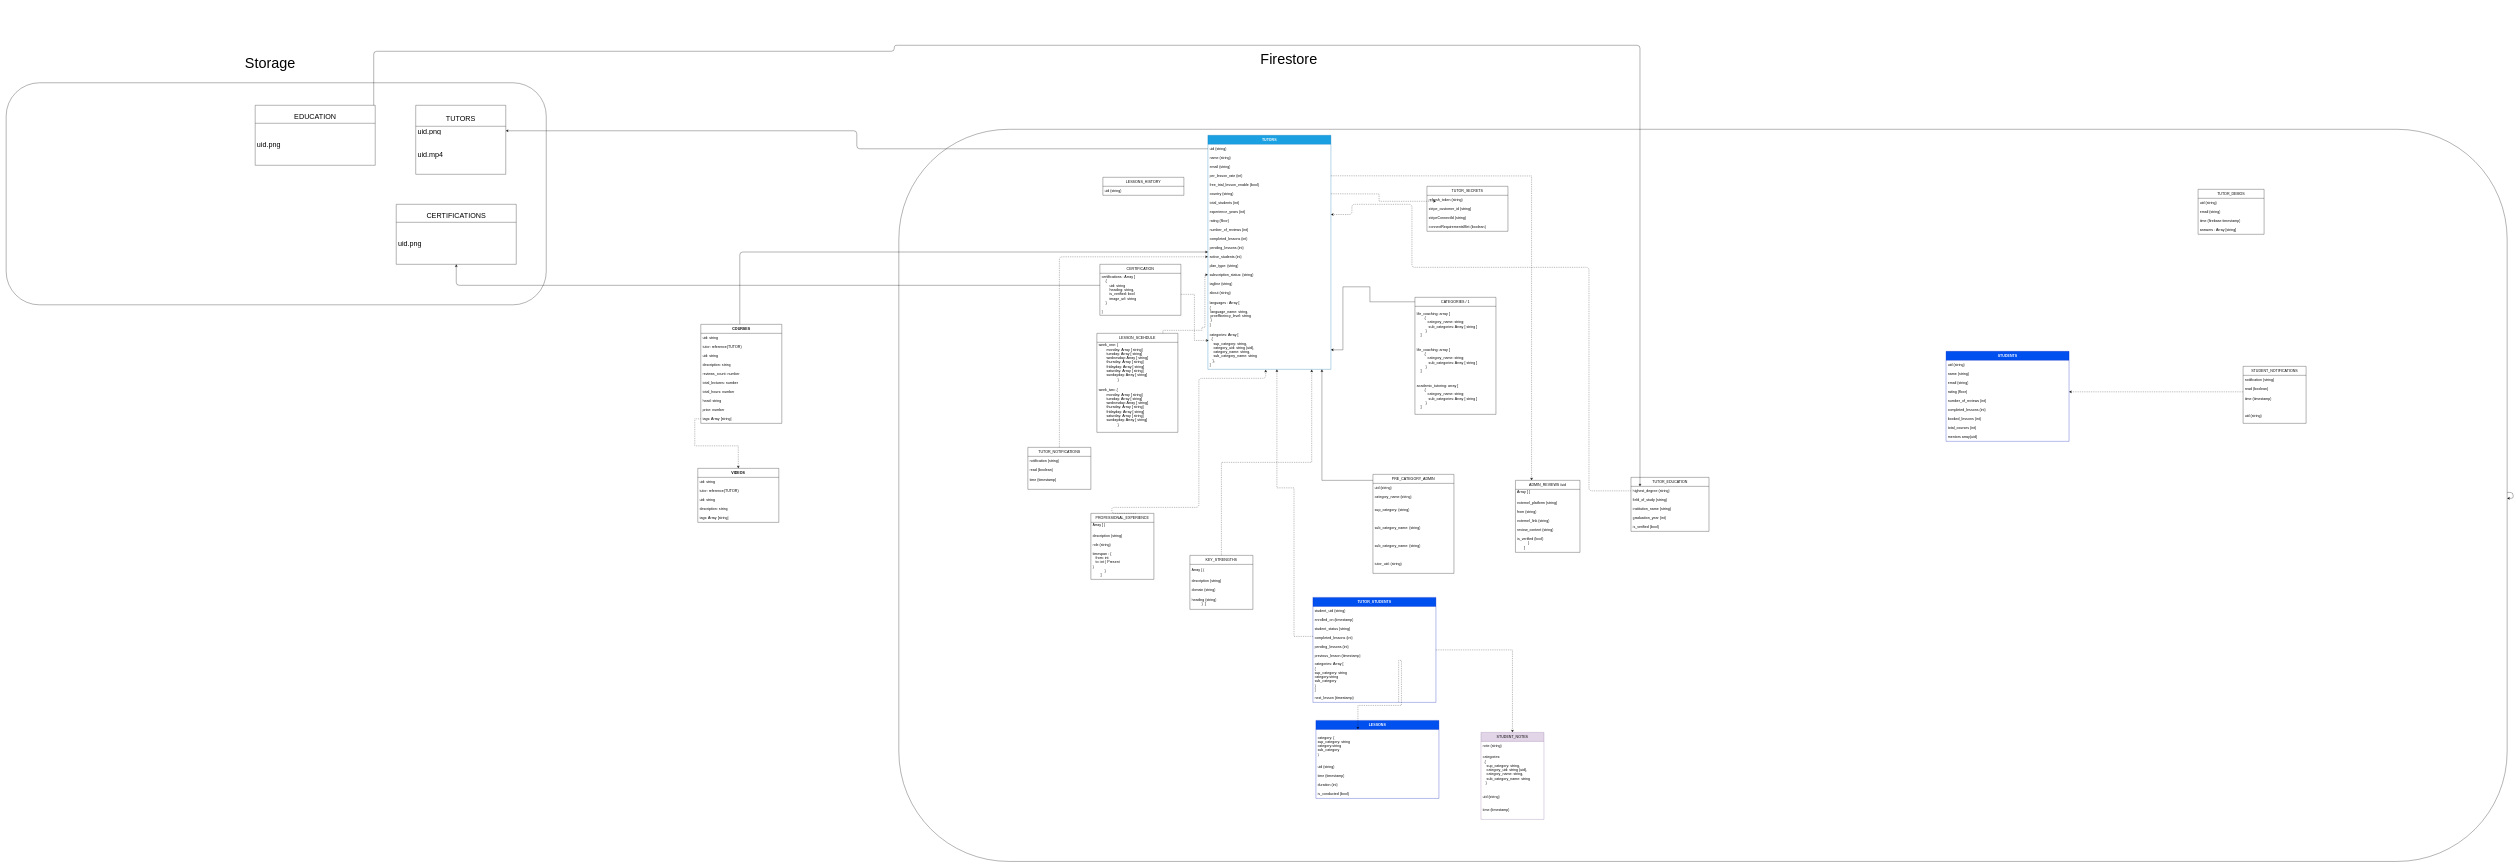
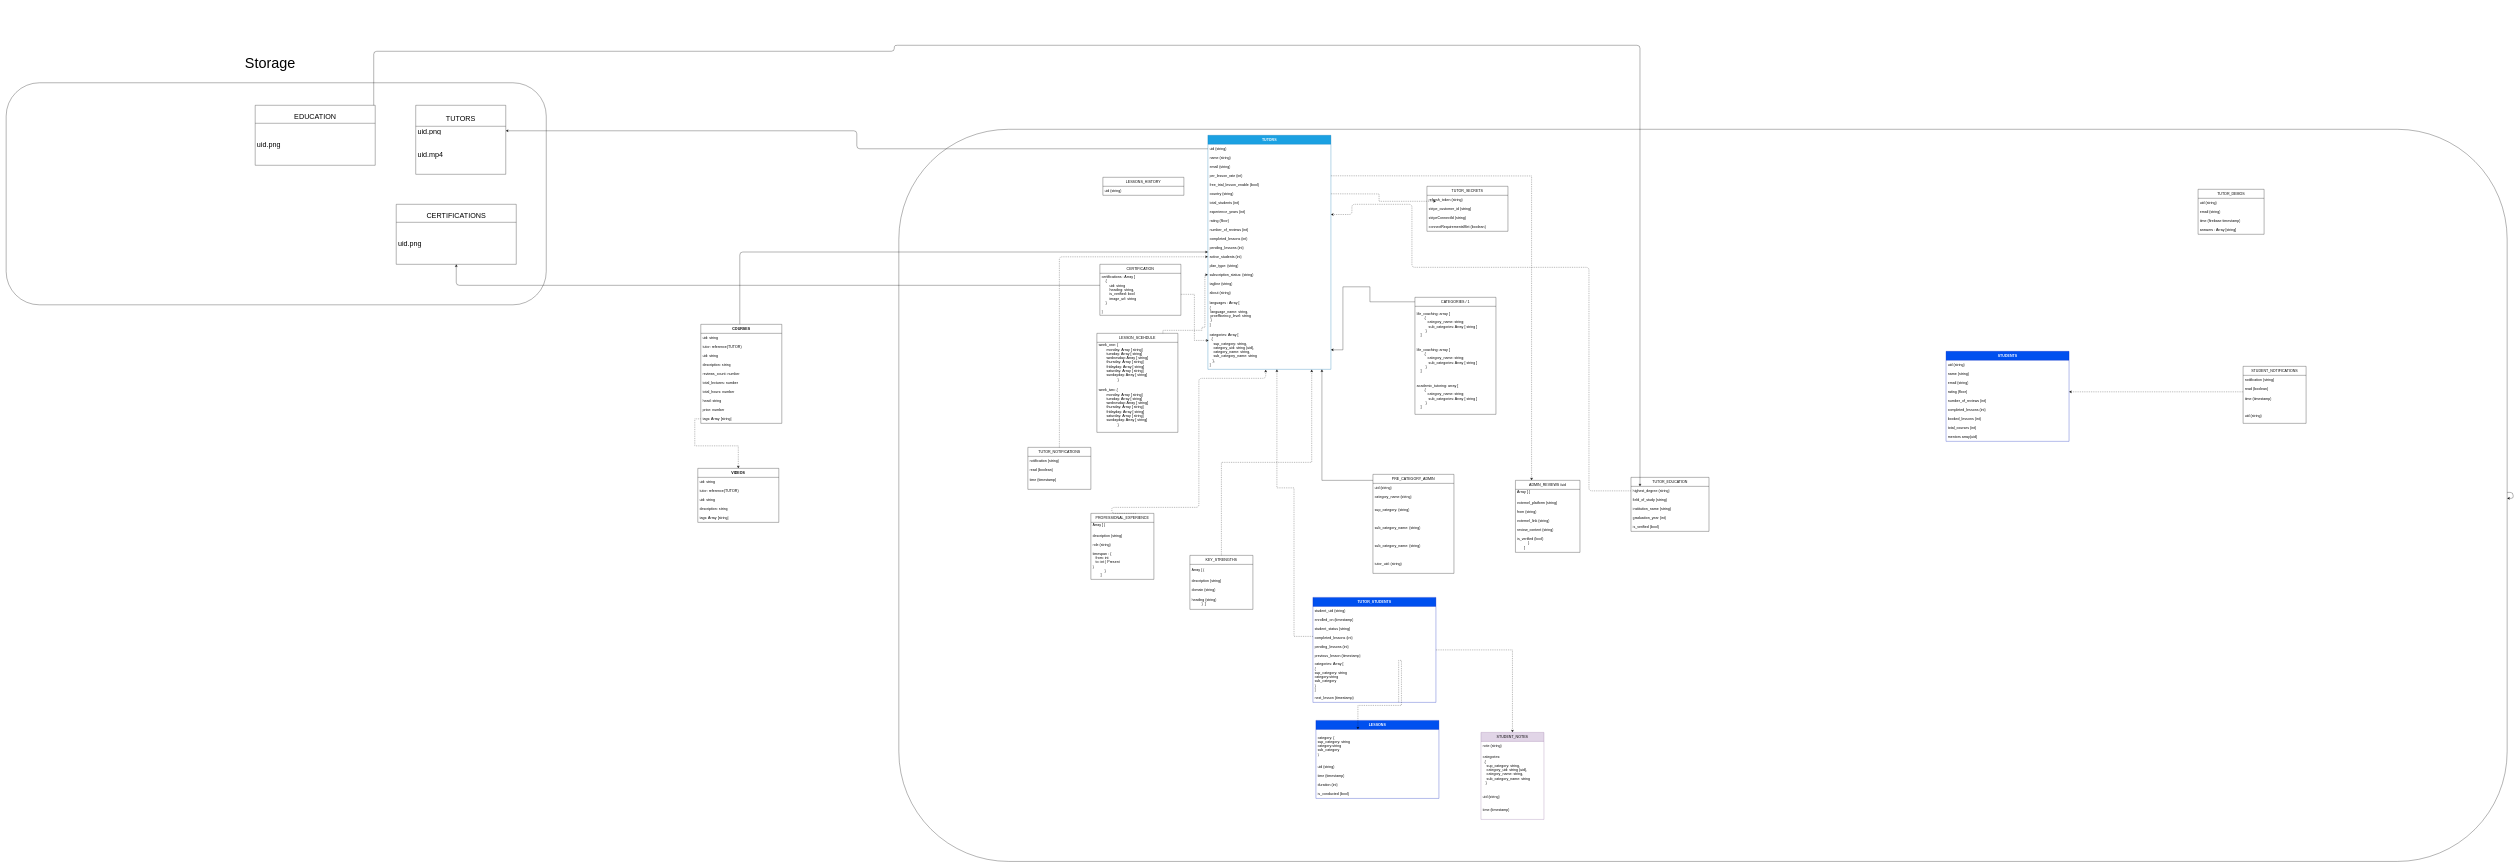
- <mxCell id="23" value="&lt;span style=&quot;font-size: 48px;&quot;&gt;Firestore&lt;/span&gt;" style="text;html=1;strokeColor=none;fillColor=none;align=center;verticalAlign=middle;whiteSpace=wrap;rounded=0;shadow=0;" parent="1" vertex="1"><mxGeometry x="3915" y="20" width="760" height="350" as="geometry" /></mxCell>
